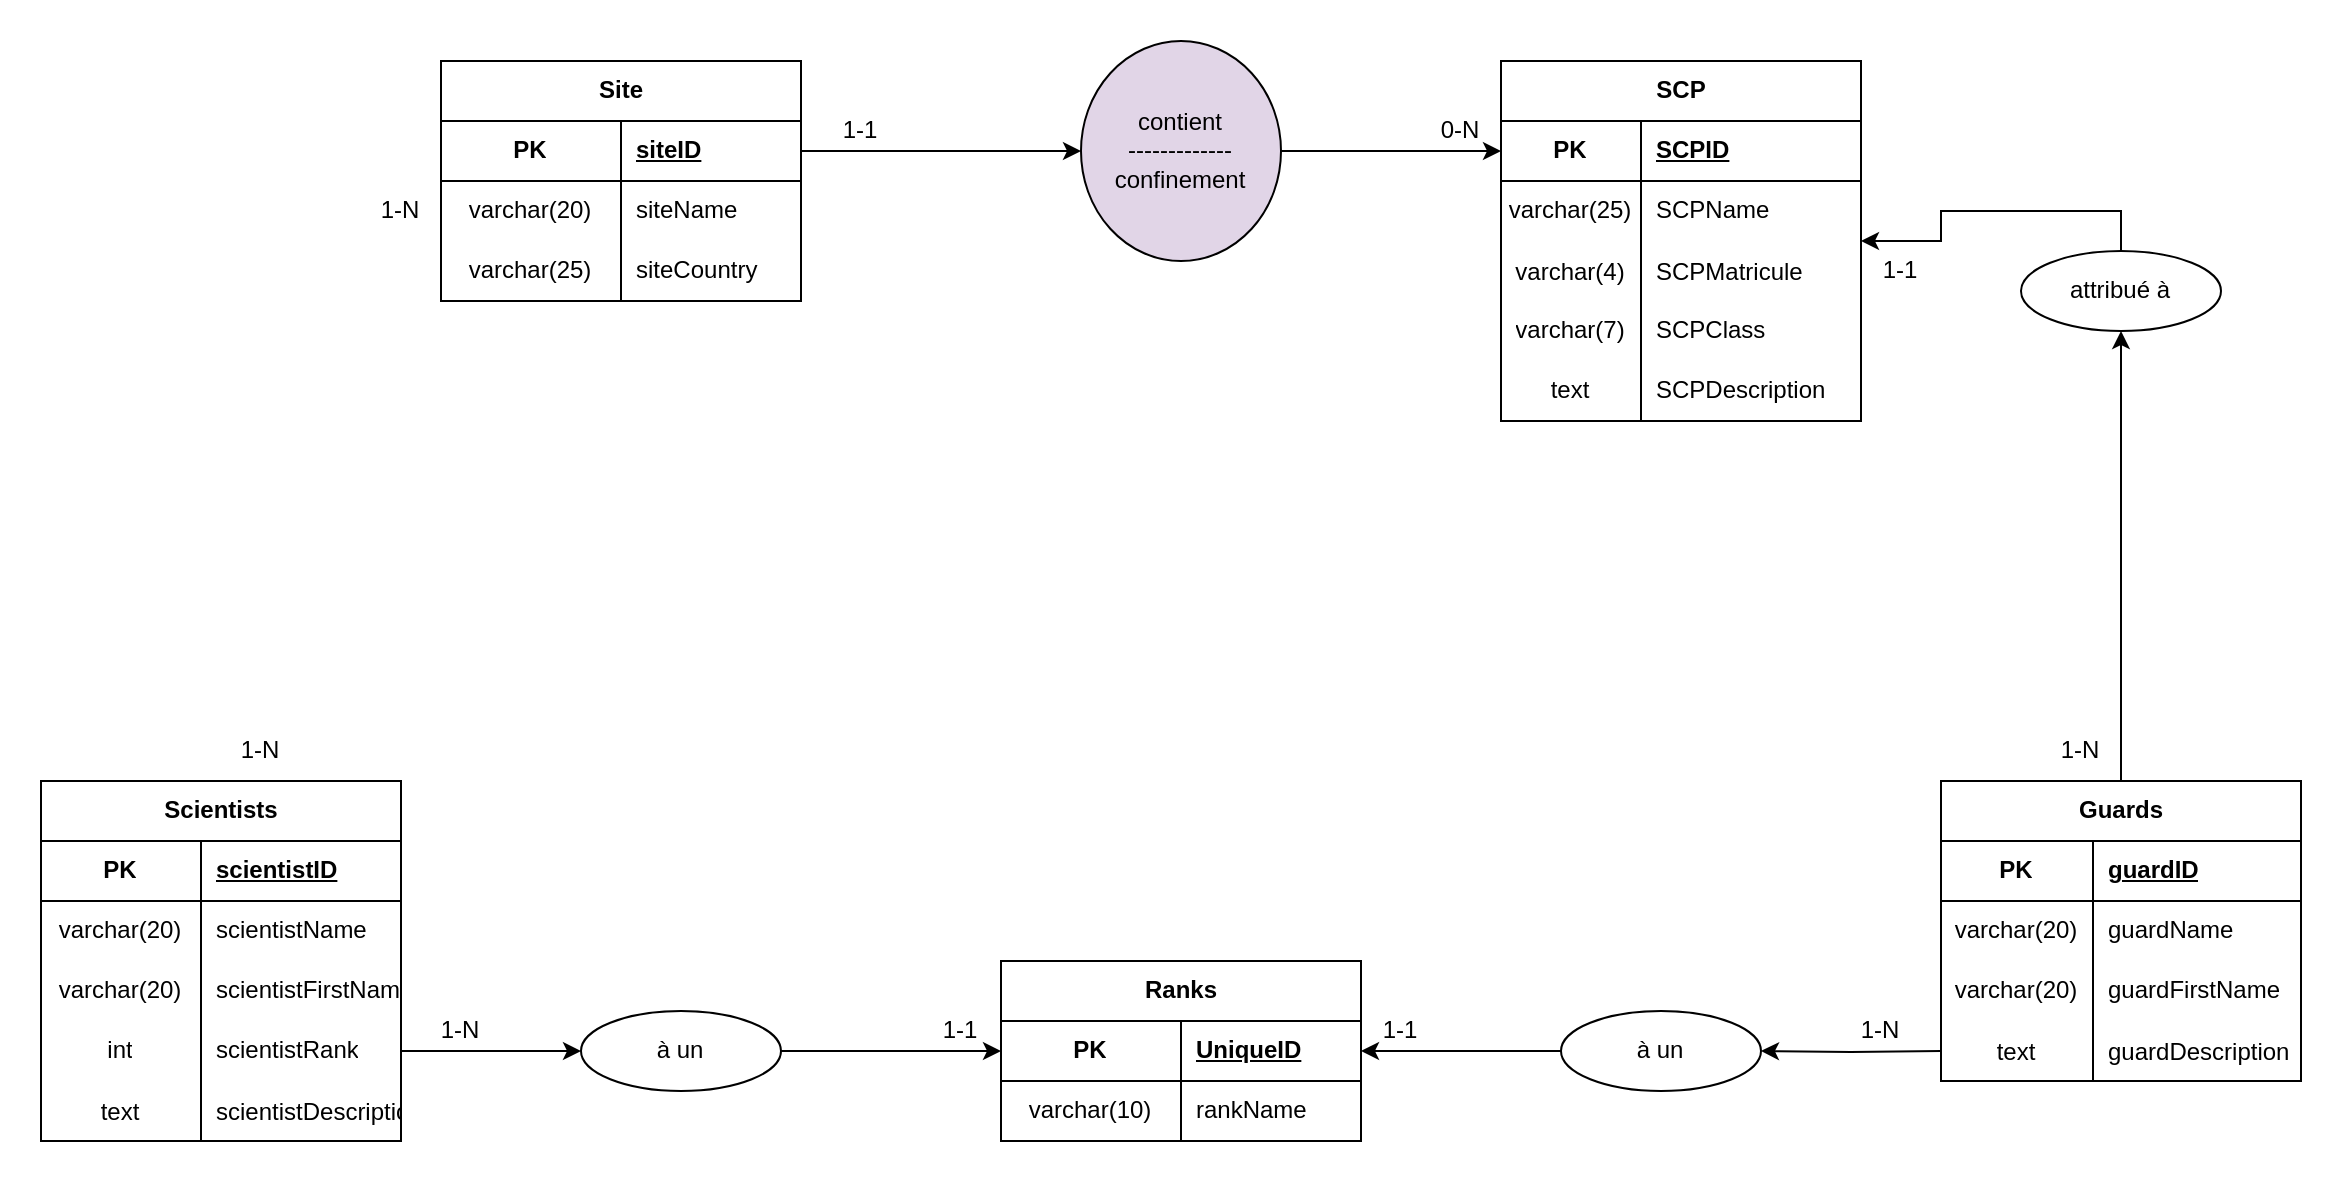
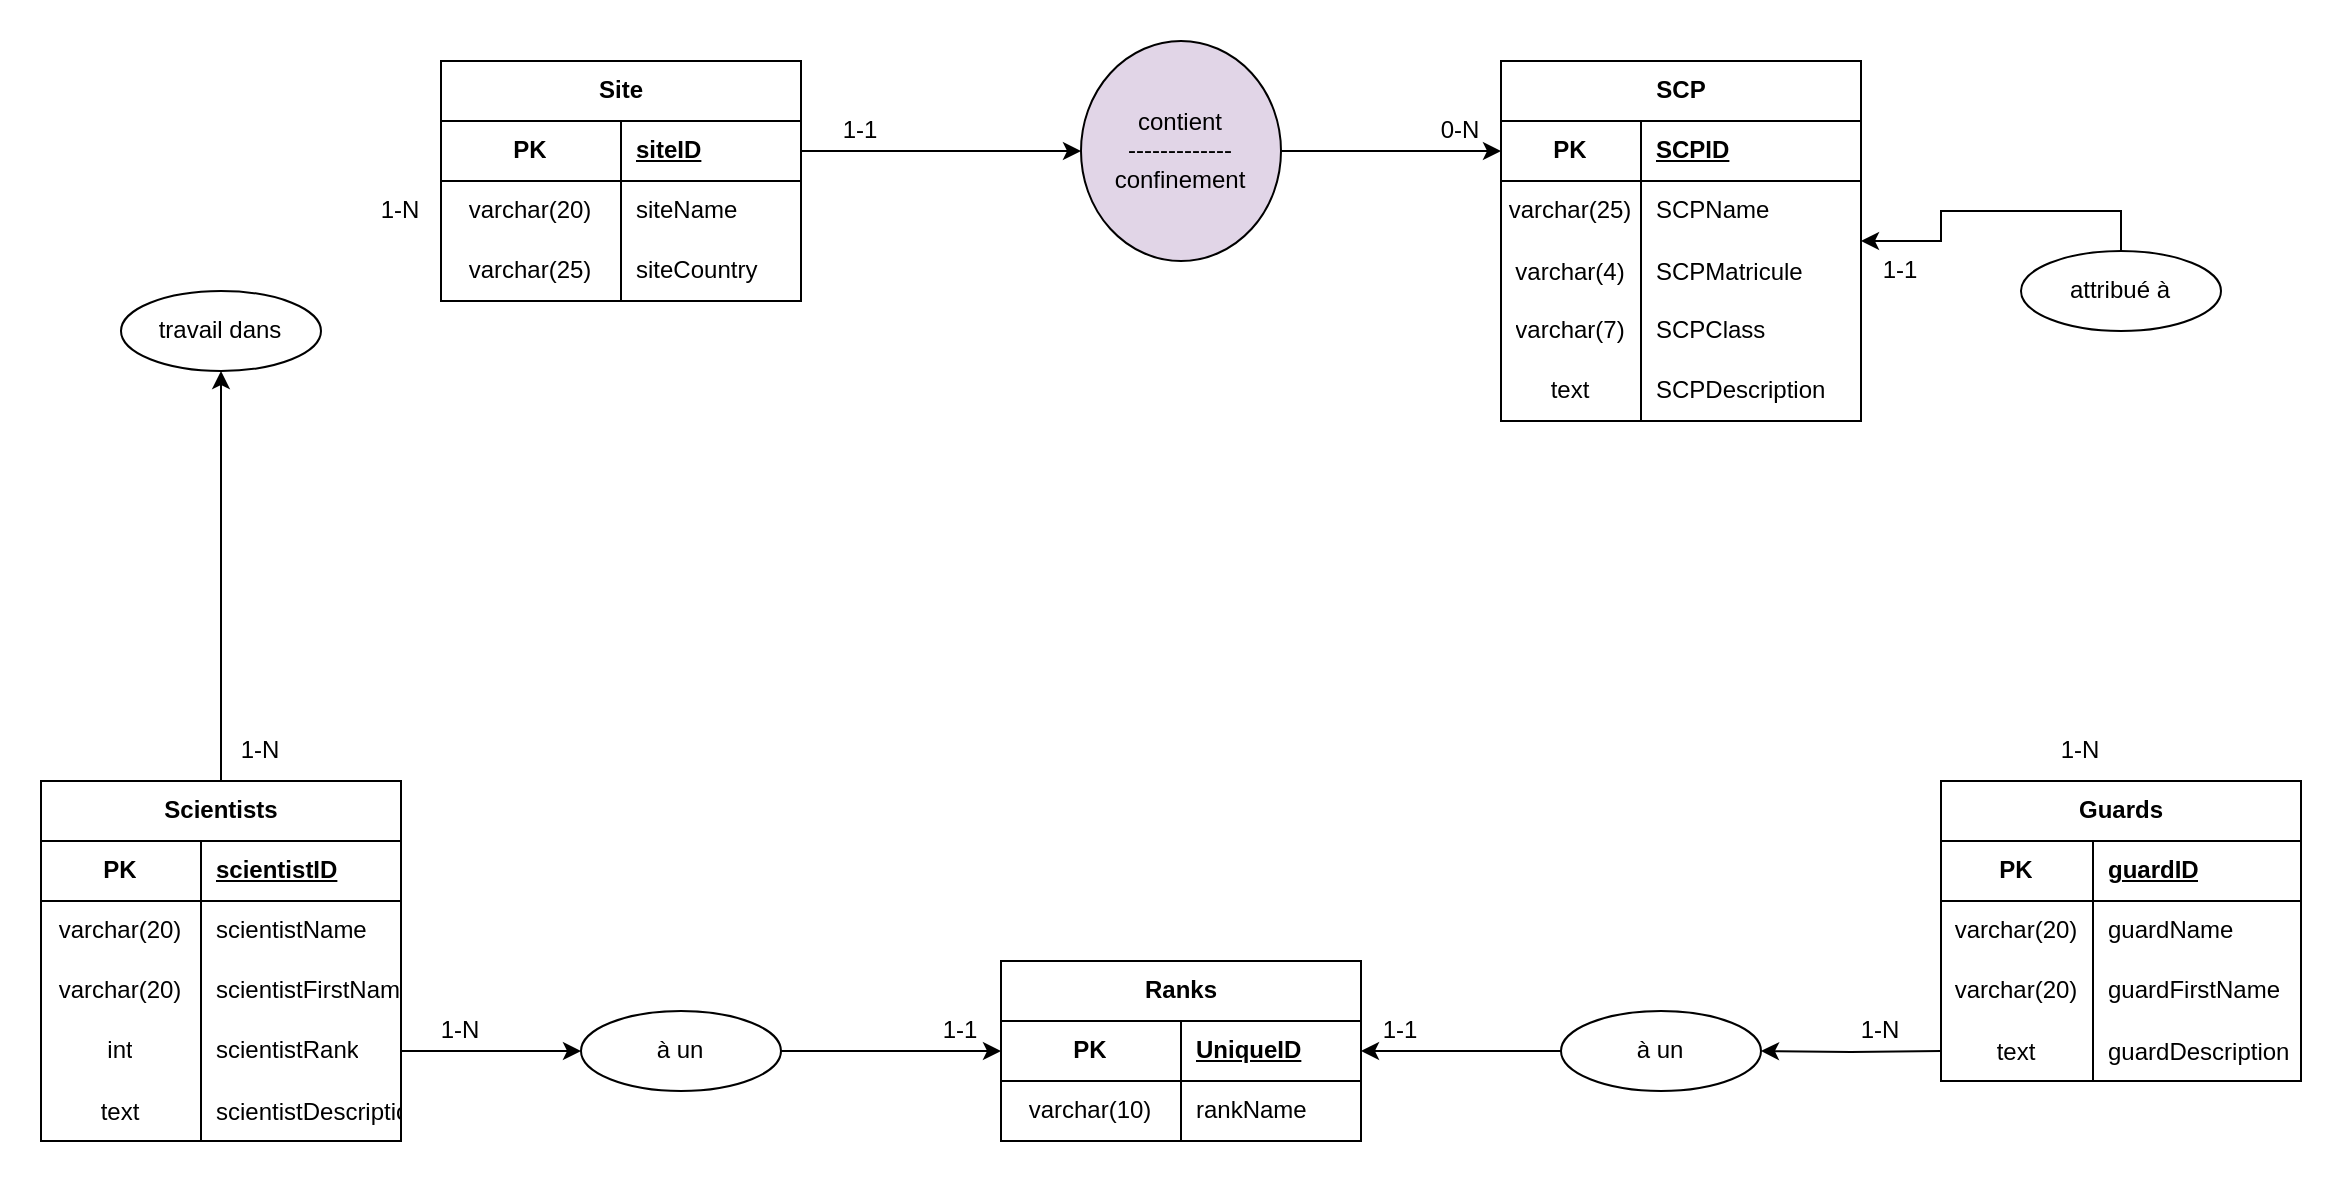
+ <mxCell id="66" value="travail dans" style="ellipse;whiteSpace=wrap;html=1;align=center;" vertex="1" parent="1"><mxGeometry x="60" y="145" width="100" height="40" as="geometry" /></mxCell>
- <mxCell id="33" style="edgeStyle=orthogonalEdgeStyle;rounded=0;orthogonalLoop=1;jettySize=auto;html=1;exitX=0.5;exitY=0;exitDx=0;exitDy=0;entryX=0.5;entryY=1;entryDx=0;entryDy=0;" edge="1" parent="1" source="34" target="48"><mxGeometry relative="1" as="geometry" /></mxCell>
+ <mxCell id="49" style="edgeStyle=orthogonalEdgeStyle;rounded=0;orthogonalLoop=1;jettySize=auto;html=1;exitX=0.5;exitY=0;exitDx=0;exitDy=0;entryX=0.5;entryY=1;entryDx=0;entryDy=0;" edge="1" parent="1" source="50" target="66"><mxGeometry relative="1" as="geometry" /></mxCell>
